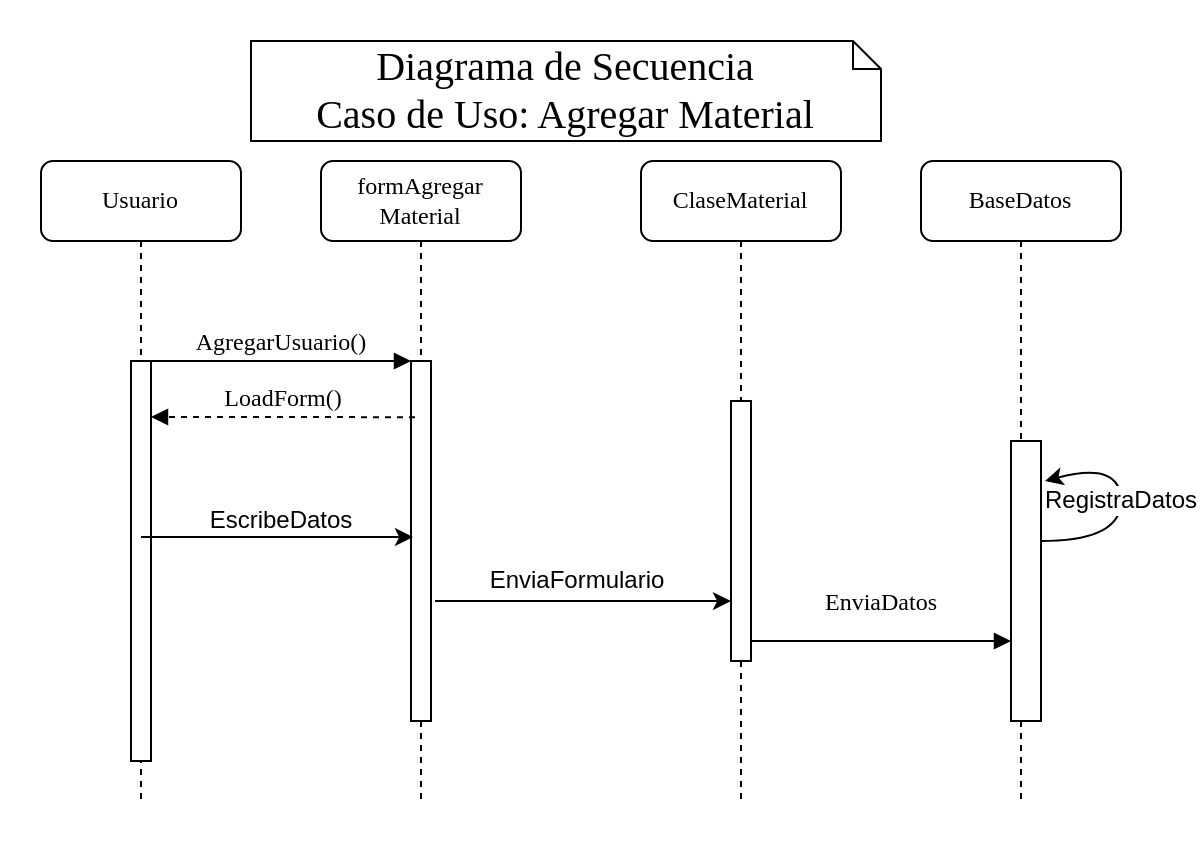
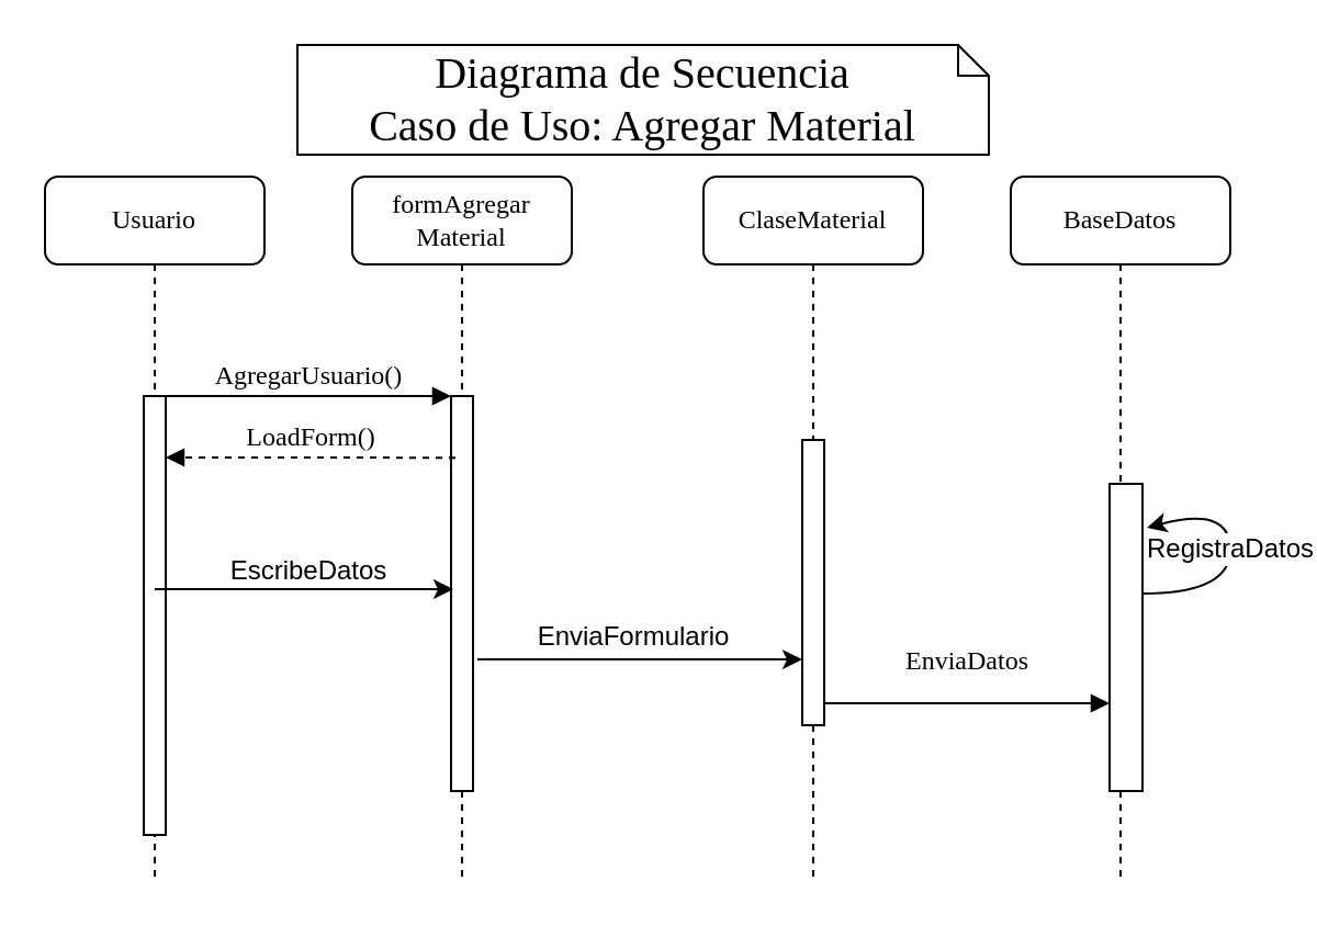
- <mxCell id="13" value="Diagrama de Secuencia&lt;br style=&quot;font-size: 20px&quot;&gt;Caso de Uso: Agregar Material" style="shape=note;whiteSpace=wrap;html=1;size=14;verticalAlign=top;align=center;spacingTop=-6;rounded=0;shadow=0;comic=0;labelBackgroundColor=none;strokeWidth=1;fontFamily=Verdana;fontSize=20;" parent="1" vertex="1"><mxGeometry x="125" y="20" width="315" height="50" as="geometry" /></mxCell>
+ <mxCell id="13" value="Diagrama de Secuencia&lt;br style=&quot;font-size: 20px&quot;&gt;Caso de Uso: Agregar Material" style="shape=note;whiteSpace=wrap;html=1;size=14;verticalAlign=top;align=center;spacingTop=-6;rounded=0;shadow=0;comic=0;labelBackgroundColor=none;strokeWidth=1;fontFamily=Verdana;fontSize=20;" parent="1" vertex="1"><mxGeometry x="135" y="20" width="315" height="50" as="geometry" /></mxCell>
